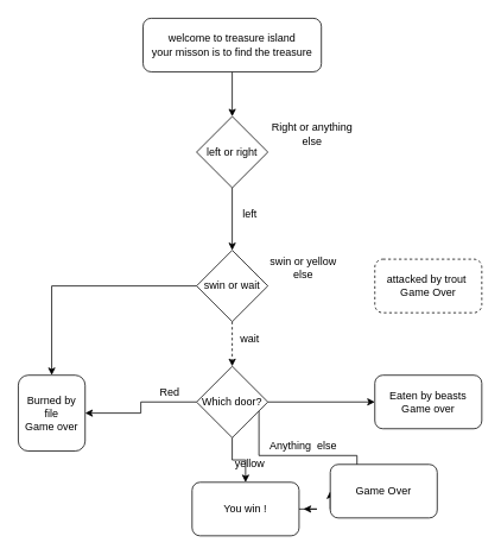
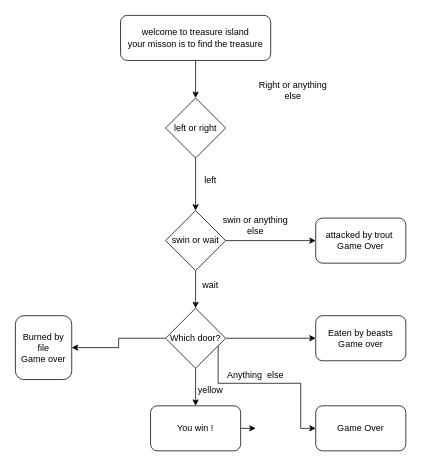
- <mxCell id="20" value="Right or anything else" style="text;html=1;strokeColor=none;fillColor=none;align=center;verticalAlign=middle;whiteSpace=wrap;rounded=0;" vertex="1" parent="1"><mxGeometry x="300" y="140" width="100" height="20" as="geometry" /></mxCell>
+ <mxCell id="20" value="Right or anything else" style="text;html=1;strokeColor=none;fillColor=none;align=center;verticalAlign=middle;whiteSpace=wrap;rounded=0;" vertex="1" parent="1"><mxGeometry x="340" y="110" width="100" height="20" as="geometry" /></mxCell>
- <mxCell id="22" value="swin or yellow else" style="text;html=1;strokeColor=none;fillColor=none;align=center;verticalAlign=middle;whiteSpace=wrap;rounded=0;" vertex="1" parent="1"><mxGeometry x="290" y="290" width="100" height="20" as="geometry" /></mxCell>
+ <mxCell id="22" value="swin or anything else" style="text;html=1;strokeColor=none;fillColor=none;align=center;verticalAlign=middle;whiteSpace=wrap;rounded=0;" vertex="1" parent="1"><mxGeometry x="290" y="290" width="100" height="20" as="geometry" /></mxCell>
- <mxCell id="7" style="edgeStyle=orthogonalEdgeStyle;rounded=0;orthogonalLoop=1;jettySize=auto;html=1;" edge="1" parent="1" source="9" target="15"><mxGeometry relative="1" as="geometry" /></mxCell>
+ <mxCell id="7" style="edgeStyle=orthogonalEdgeStyle;rounded=0;orthogonalLoop=1;jettySize=auto;html=1;entryX=0;entryY=0.5;entryDx=0;entryDy=0;" edge="1" parent="1" source="9" target="6"><mxGeometry relative="1" as="geometry" /></mxCell>
- <mxCell id="6" value="attacked by trout&amp;nbsp;&lt;br&gt;Game Over" style="rounded=1;whiteSpace=wrap;html=1;dashed=1;" vertex="1" parent="1"><mxGeometry x="420" y="290" width="120" height="60" as="geometry" /></mxCell>
+ <mxCell id="6" value="attacked by trout&amp;nbsp;&lt;br&gt;Game Over" style="rounded=1;whiteSpace=wrap;html=1;" vertex="1" parent="1"><mxGeometry x="420" y="290" width="120" height="60" as="geometry" /></mxCell>
- <mxCell id="8" style="edgeStyle=orthogonalEdgeStyle;rounded=0;orthogonalLoop=1;jettySize=auto;html=1;entryX=0.5;entryY=0;entryDx=0;entryDy=0;dashed=1;" edge="1" parent="1" source="9" target="14"><mxGeometry relative="1" as="geometry" /></mxCell>
+ <mxCell id="8" style="edgeStyle=orthogonalEdgeStyle;rounded=0;orthogonalLoop=1;jettySize=auto;html=1;entryX=0.5;entryY=0;entryDx=0;entryDy=0;" edge="1" parent="1" source="9" target="14"><mxGeometry relative="1" as="geometry" /></mxCell>
- <mxCell id="25" value="Red" style="text;html=1;strokeColor=none;fillColor=none;align=center;verticalAlign=middle;whiteSpace=wrap;rounded=0;" vertex="1" parent="1"><mxGeometry x="170" y="430" width="40" height="20" as="geometry" /></mxCell>
- <mxCell id="18" value="Game Over" style="rounded=1;whiteSpace=wrap;html=1;" vertex="1" parent="1"><mxGeometry x="370" y="520" width="120" height="60" as="geometry" /></mxCell>
+ <mxCell id="18" value="Game Over" style="rounded=1;whiteSpace=wrap;html=1;" vertex="1" parent="1"><mxGeometry x="420" y="540" width="120" height="60" as="geometry" /></mxCell>
- <mxCell id="17" value="You win !" style="rounded=1;whiteSpace=wrap;html=1;" vertex="1" parent="1"><mxGeometry x="215" y="540" width="120" height="60" as="geometry" /></mxCell>
+ <mxCell id="17" value="You win !" style="rounded=1;whiteSpace=wrap;html=1;" vertex="1" parent="1"><mxGeometry x="200" y="540" width="120" height="60" as="geometry" /></mxCell>
